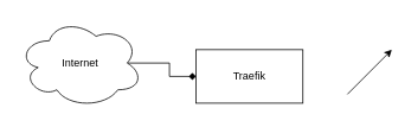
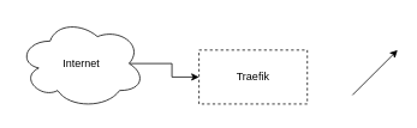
- <mxCell id="2" style="edgeStyle=orthogonalEdgeStyle;rounded=0;orthogonalLoop=1;jettySize=auto;html=1;exitX=0.875;exitY=0.5;exitDx=0;exitDy=0;exitPerimeter=0;entryX=0;entryY=0.5;entryDx=0;entryDy=0;endArrow=diamond;" edge="1" parent="1" source="3" target="4"><mxGeometry relative="1" as="geometry" /></mxCell>
+ <mxCell id="2" style="edgeStyle=orthogonalEdgeStyle;rounded=0;orthogonalLoop=1;jettySize=auto;html=1;exitX=0.875;exitY=0.5;exitDx=0;exitDy=0;exitPerimeter=0;entryX=0;entryY=0.5;entryDx=0;entryDy=0;" edge="1" parent="1" source="3" target="4"><mxGeometry relative="1" as="geometry" /></mxCell>
- <mxCell id="4" value="Traefik" style="rounded=0;whiteSpace=wrap;html=1;" vertex="1" parent="1"><mxGeometry x="220" y="55" width="120" height="60" as="geometry" /></mxCell>
+ <mxCell id="4" value="Traefik" style="rounded=0;whiteSpace=wrap;html=1;dashed=1;" vertex="1" parent="1"><mxGeometry x="220" y="55" width="120" height="60" as="geometry" /></mxCell>
